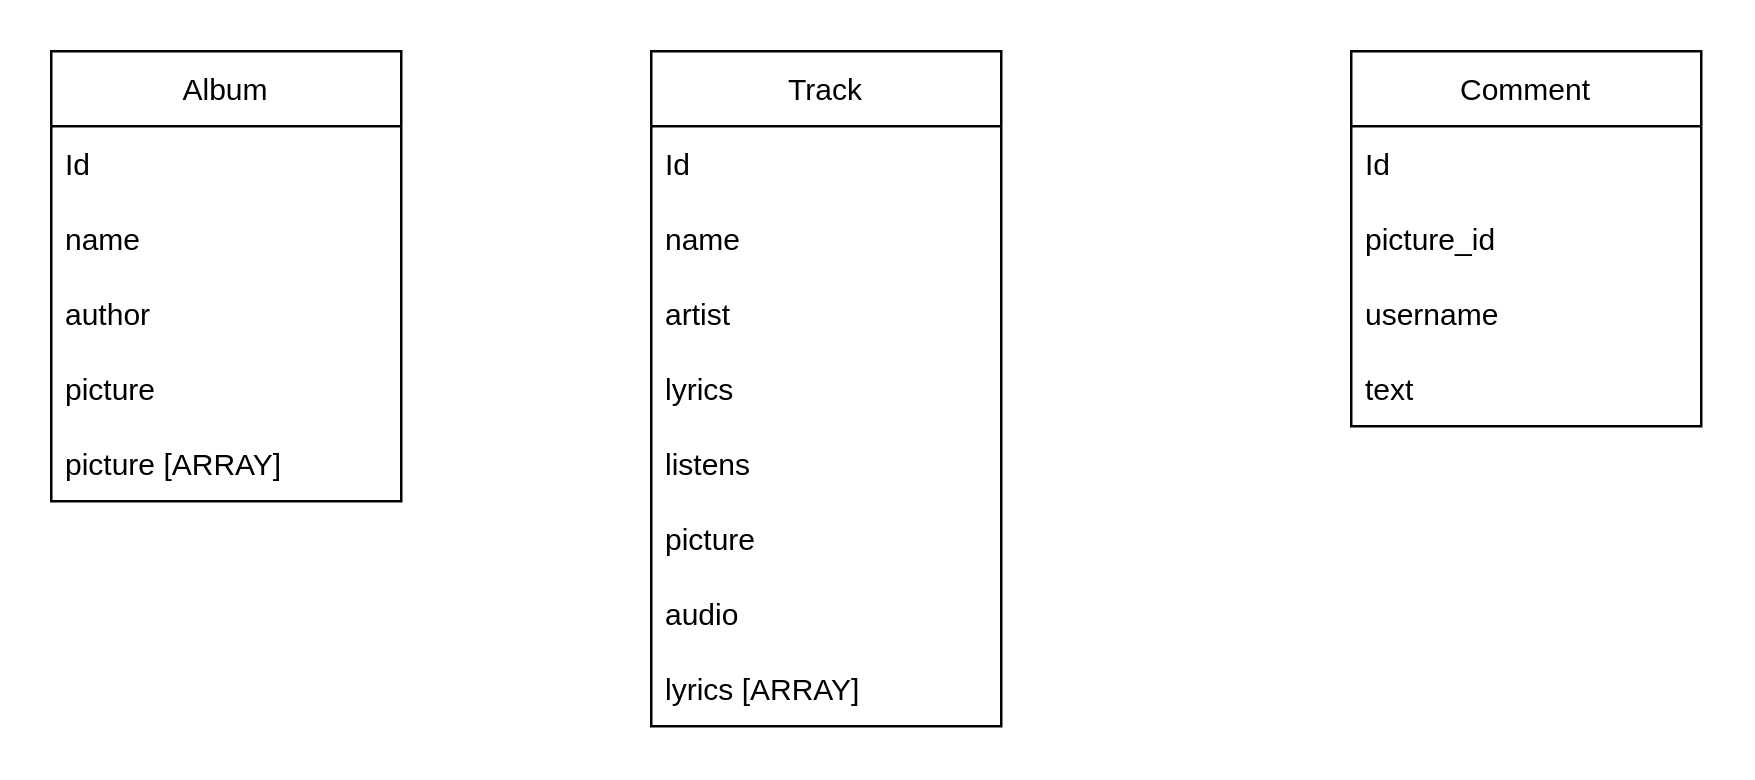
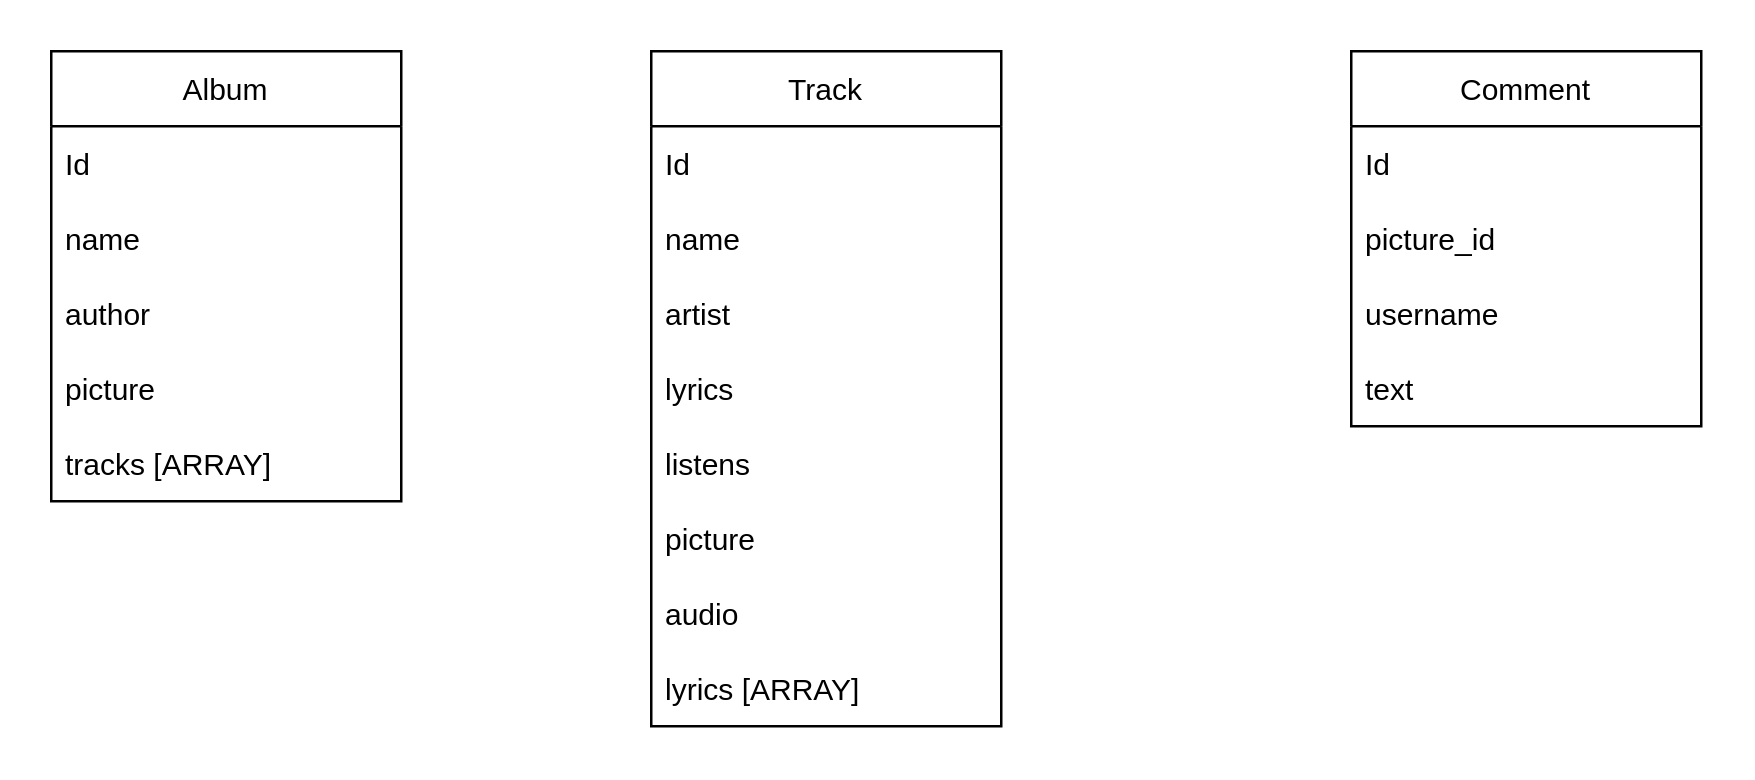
- <mxCell id="21" value="picture [ARRAY]" style="text;strokeColor=none;fillColor=none;align=left;verticalAlign=middle;spacingLeft=4;spacingRight=4;overflow=hidden;points=[[0,0.5],[1,0.5]];portConstraint=eastwest;rotatable=0;" vertex="1" parent="16"><mxGeometry y="150" width="140" height="30" as="geometry" /></mxCell>
+ <mxCell id="21" value="tracks [ARRAY]" style="text;strokeColor=none;fillColor=none;align=left;verticalAlign=middle;spacingLeft=4;spacingRight=4;overflow=hidden;points=[[0,0.5],[1,0.5]];portConstraint=eastwest;rotatable=0;" vertex="1" parent="16"><mxGeometry y="150" width="140" height="30" as="geometry" /></mxCell>
